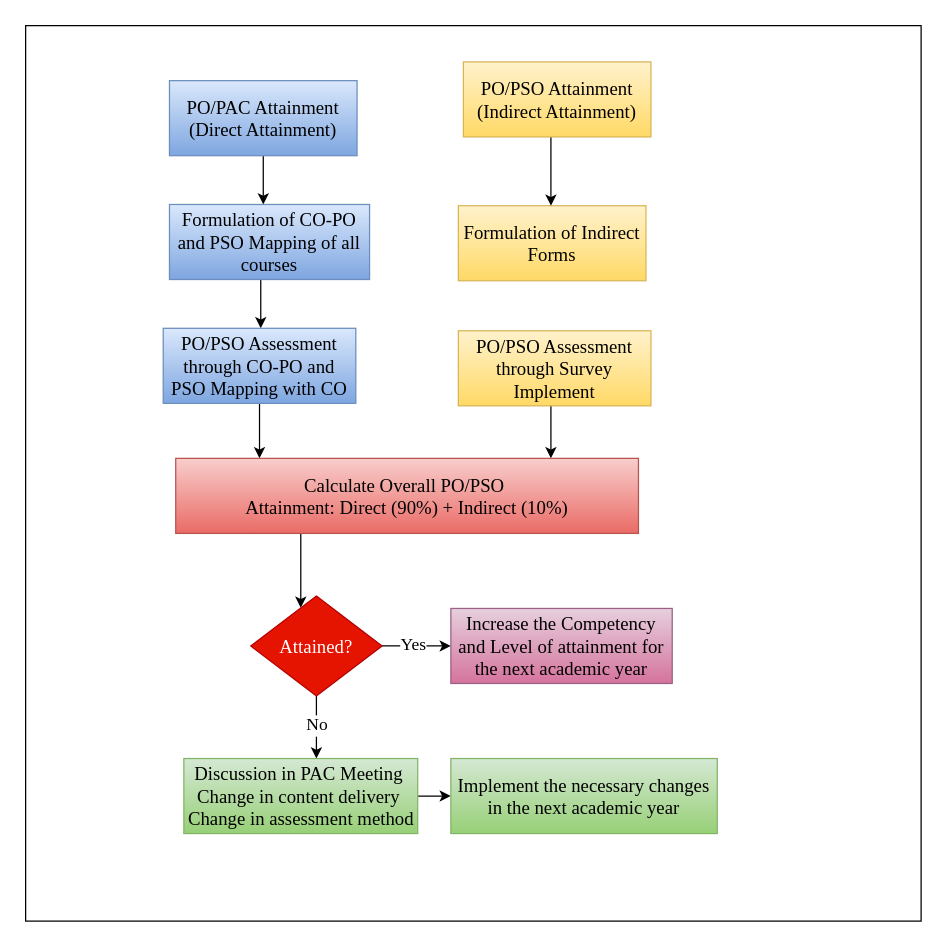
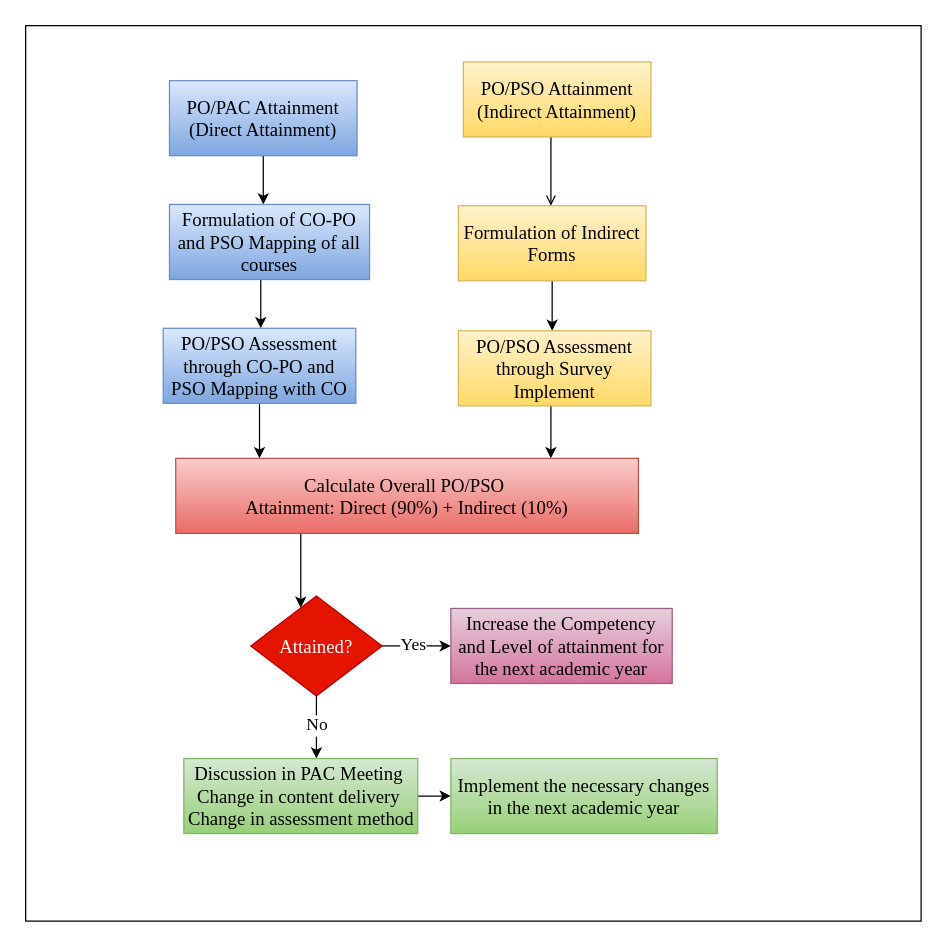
- <mxCell id="13" value="" style="edgeStyle=orthogonalEdgeStyle;rounded=0;orthogonalLoop=1;jettySize=auto;html=1;" parent="1" source="14" target="10" edge="1"><mxGeometry relative="1" as="geometry"><Array as="points"><mxPoint x="440" y="144" /><mxPoint x="440" y="144" /></Array></mxGeometry></mxCell>
+ <mxCell id="13" value="" style="edgeStyle=orthogonalEdgeStyle;rounded=0;orthogonalLoop=1;jettySize=auto;html=1;endArrow=open;" parent="1" source="14" target="10" edge="1"><mxGeometry relative="1" as="geometry"><Array as="points"><mxPoint x="440" y="144" /><mxPoint x="440" y="144" /></Array></mxGeometry></mxCell>
+ <mxCell id="9" value="" style="edgeStyle=orthogonalEdgeStyle;rounded=0;orthogonalLoop=1;jettySize=auto;html=1;" parent="1" source="10" target="12" edge="1"><mxGeometry relative="1" as="geometry"><Array as="points"><mxPoint x="430" y="264" /><mxPoint x="430" y="264" /></Array></mxGeometry></mxCell>
